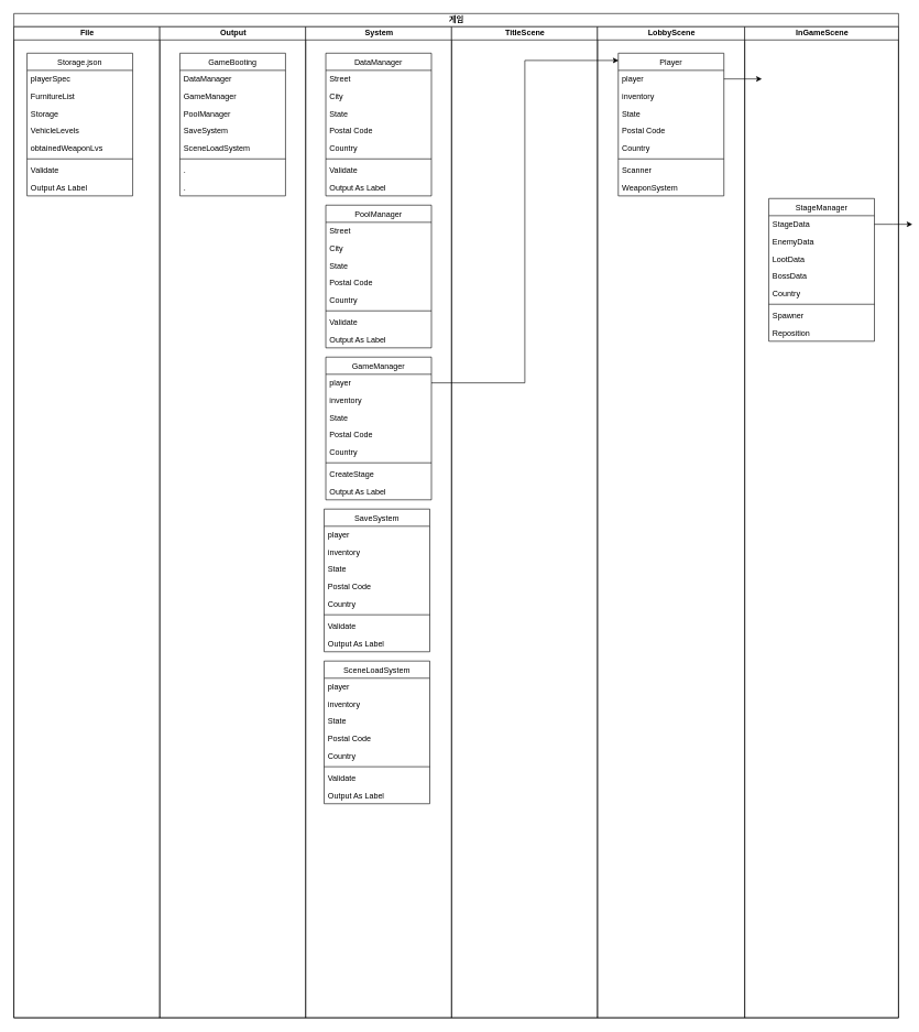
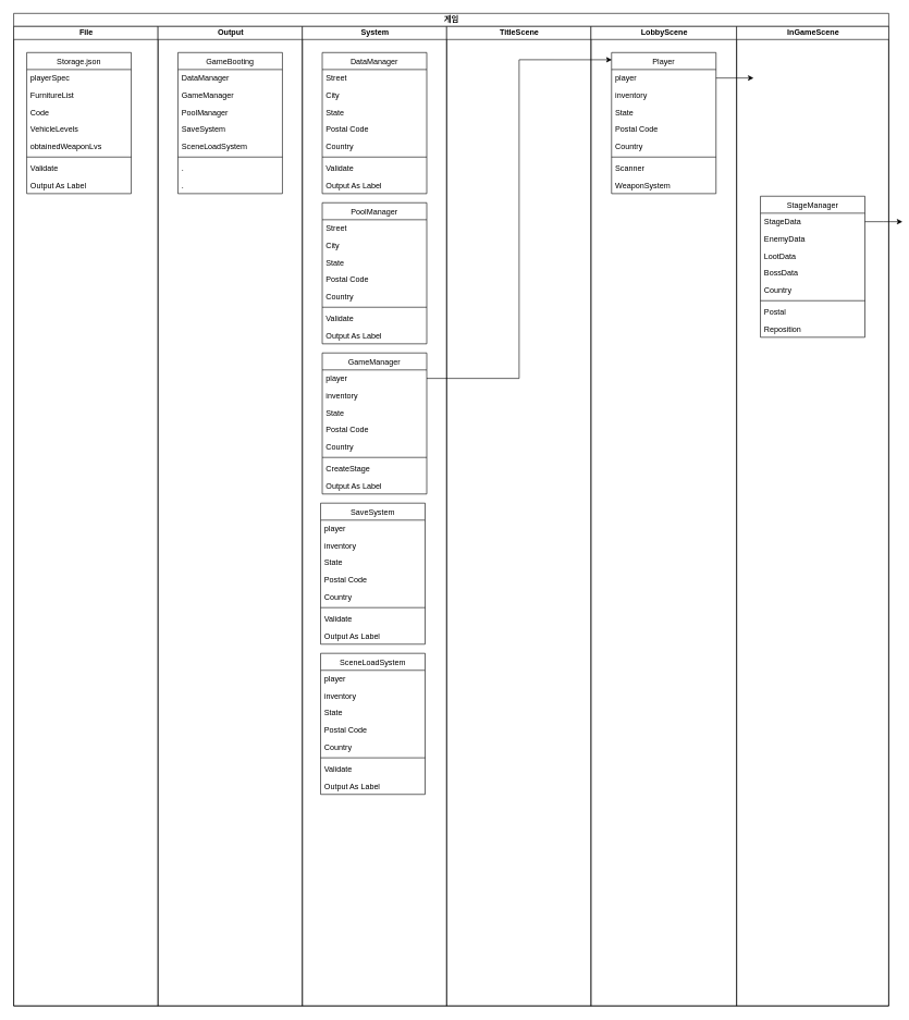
- <mxCell id="78" value="Storage" style="text;align=left;verticalAlign=top;spacingLeft=4;spacingRight=4;overflow=hidden;rotatable=0;points=[[0,0.5],[1,0.5]];portConstraint=eastwest;rounded=0;shadow=0;html=0;" parent="75" vertex="1"><mxGeometry y="78" width="160" height="26" as="geometry" /></mxCell>
+ <mxCell id="78" value="Code" style="text;align=left;verticalAlign=top;spacingLeft=4;spacingRight=4;overflow=hidden;rotatable=0;points=[[0,0.5],[1,0.5]];portConstraint=eastwest;rounded=0;shadow=0;html=0;" parent="75" vertex="1"><mxGeometry y="78" width="160" height="26" as="geometry" /></mxCell>
- <mxCell id="72" value="Spawner" style="text;align=left;verticalAlign=top;spacingLeft=4;spacingRight=4;overflow=hidden;rotatable=0;points=[[0,0.5],[1,0.5]];portConstraint=eastwest;" vertex="1" parent="64"><mxGeometry y="164" width="160" height="26" as="geometry" /></mxCell>
+ <mxCell id="72" value="Postal" style="text;align=left;verticalAlign=top;spacingLeft=4;spacingRight=4;overflow=hidden;rotatable=0;points=[[0,0.5],[1,0.5]];portConstraint=eastwest;" vertex="1" parent="64"><mxGeometry y="164" width="160" height="26" as="geometry" /></mxCell>
